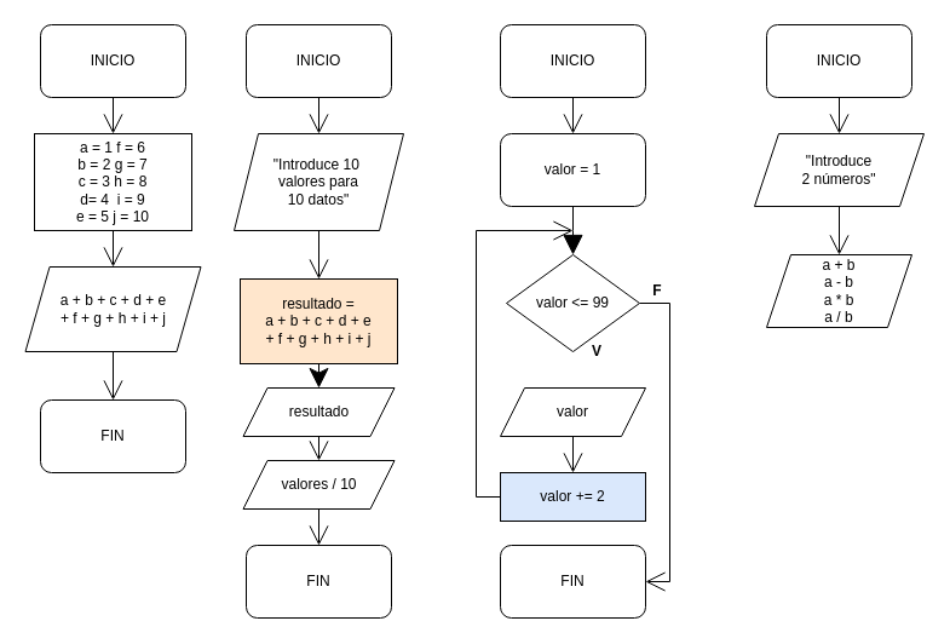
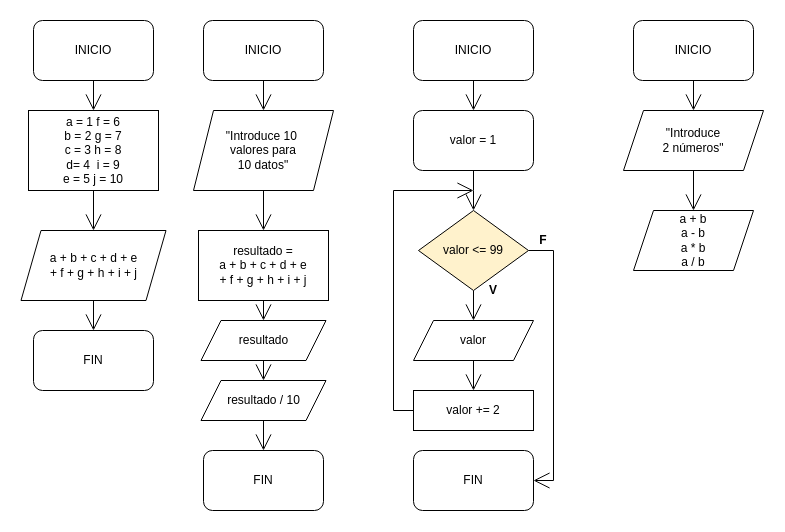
- <mxCell id="20" style="edgeStyle=none;rounded=0;orthogonalLoop=1;jettySize=auto;html=1;exitX=0.5;exitY=1;exitDx=0;exitDy=0;entryX=0.5;entryY=0;entryDx=0;entryDy=0;endArrow=block;startSize=14;endSize=14;sourcePerimeterSpacing=8;targetPerimeterSpacing=8;" edge="1" parent="1" source="21" target="24"><mxGeometry relative="1" as="geometry"><Array as="points"><mxPoint x="473" y="190" /></Array></mxGeometry></mxCell>
+ <mxCell id="20" style="edgeStyle=none;rounded=0;orthogonalLoop=1;jettySize=auto;html=1;exitX=0.5;exitY=1;exitDx=0;exitDy=0;entryX=0.5;entryY=0;entryDx=0;entryDy=0;endArrow=open;startSize=14;endSize=14;sourcePerimeterSpacing=8;targetPerimeterSpacing=8;" edge="1" parent="1" source="21" target="24"><mxGeometry relative="1" as="geometry"><Array as="points"><mxPoint x="473" y="190" /></Array></mxGeometry></mxCell>
- <mxCell id="24" value="valor &amp;lt;= 99" style="rhombus;whiteSpace=wrap;html=1;hachureGap=4;pointerEvents=0;" vertex="1" parent="1"><mxGeometry x="418" y="210" width="110" height="80" as="geometry" /></mxCell>
+ <mxCell id="24" value="valor &amp;lt;= 99" style="rhombus;whiteSpace=wrap;html=1;hachureGap=4;pointerEvents=0;fillColor=#fff2cc;" vertex="1" parent="1"><mxGeometry x="418" y="210" width="110" height="80" as="geometry" /></mxCell>
- <mxCell id="7" value="a + b + c + d + e&lt;br&gt;+ f + g + h + i + j" style="shape=parallelogram;perimeter=parallelogramPerimeter;whiteSpace=wrap;html=1;fixedSize=1;hachureGap=4;pointerEvents=0;" vertex="1" parent="1"><mxGeometry x="20.5" y="220" width="145" height="70" as="geometry" /></mxCell>
+ <mxCell id="7" value="a + b + c + d + e&lt;br&gt;+ f + g + h + i + j" style="shape=parallelogram;perimeter=parallelogramPerimeter;whiteSpace=wrap;html=1;fixedSize=1;hachureGap=4;pointerEvents=0;" vertex="1" parent="1"><mxGeometry x="20.5" y="230" width="145" height="70" as="geometry" /></mxCell>
- <mxCell id="13" value="&lt;span&gt;resultado =&lt;br&gt;a + b + c + d + e&lt;/span&gt;&lt;br&gt;&lt;span&gt;+ f + g + h + i + j&lt;/span&gt;" style="rounded=0;whiteSpace=wrap;html=1;hachureGap=4;pointerEvents=0;fillColor=#ffe6cc;" vertex="1" parent="1"><mxGeometry x="198" y="230" width="130" height="70" as="geometry" /></mxCell>
+ <mxCell id="13" value="&lt;span&gt;resultado =&lt;br&gt;a + b + c + d + e&lt;/span&gt;&lt;br&gt;&lt;span&gt;+ f + g + h + i + j&lt;/span&gt;" style="rounded=0;whiteSpace=wrap;html=1;hachureGap=4;pointerEvents=0;" vertex="1" parent="1"><mxGeometry x="198" y="230" width="130" height="70" as="geometry" /></mxCell>
+ <mxCell id="22" style="edgeStyle=none;rounded=0;orthogonalLoop=1;jettySize=auto;html=1;exitX=0.5;exitY=1;exitDx=0;exitDy=0;endArrow=open;startSize=14;endSize=14;sourcePerimeterSpacing=8;targetPerimeterSpacing=8;entryX=0.5;entryY=0;entryDx=0;entryDy=0;" edge="1" parent="1" source="24" target="27"><mxGeometry relative="1" as="geometry"><mxPoint x="523" y="320" as="targetPoint" /></mxGeometry></mxCell>
- <mxCell id="12" style="edgeStyle=none;rounded=0;orthogonalLoop=1;jettySize=auto;html=1;exitX=0.5;exitY=1;exitDx=0;exitDy=0;entryX=0.5;entryY=0;entryDx=0;entryDy=0;endArrow=classic;startSize=14;endSize=14;sourcePerimeterSpacing=8;targetPerimeterSpacing=8;" edge="1" parent="1" source="13" target="15"><mxGeometry relative="1" as="geometry" /></mxCell>
+ <mxCell id="12" style="edgeStyle=none;rounded=0;orthogonalLoop=1;jettySize=auto;html=1;exitX=0.5;exitY=1;exitDx=0;exitDy=0;entryX=0.5;entryY=0;entryDx=0;entryDy=0;endArrow=open;startSize=14;endSize=14;sourcePerimeterSpacing=8;targetPerimeterSpacing=8;" edge="1" parent="1" source="13" target="15"><mxGeometry relative="1" as="geometry" /></mxCell>
- <mxCell id="17" value="valores / 10" style="shape=parallelogram;perimeter=parallelogramPerimeter;whiteSpace=wrap;html=1;fixedSize=1;hachureGap=4;pointerEvents=0;" vertex="1" parent="1"><mxGeometry x="200.5" y="380" width="125" height="40" as="geometry" /></mxCell>
+ <mxCell id="17" value="resultado / 10" style="shape=parallelogram;perimeter=parallelogramPerimeter;whiteSpace=wrap;html=1;fixedSize=1;hachureGap=4;pointerEvents=0;" vertex="1" parent="1"><mxGeometry x="200.5" y="380" width="125" height="40" as="geometry" /></mxCell>
- <mxCell id="29" value="valor += 2" style="rounded=0;whiteSpace=wrap;html=1;hachureGap=4;pointerEvents=0;fillColor=#dae8fc;" vertex="1" parent="1"><mxGeometry x="413" y="390" width="120" height="40" as="geometry" /></mxCell>
+ <mxCell id="29" value="valor += 2" style="rounded=0;whiteSpace=wrap;html=1;hachureGap=4;pointerEvents=0;" vertex="1" parent="1"><mxGeometry x="413" y="390" width="120" height="40" as="geometry" /></mxCell>
